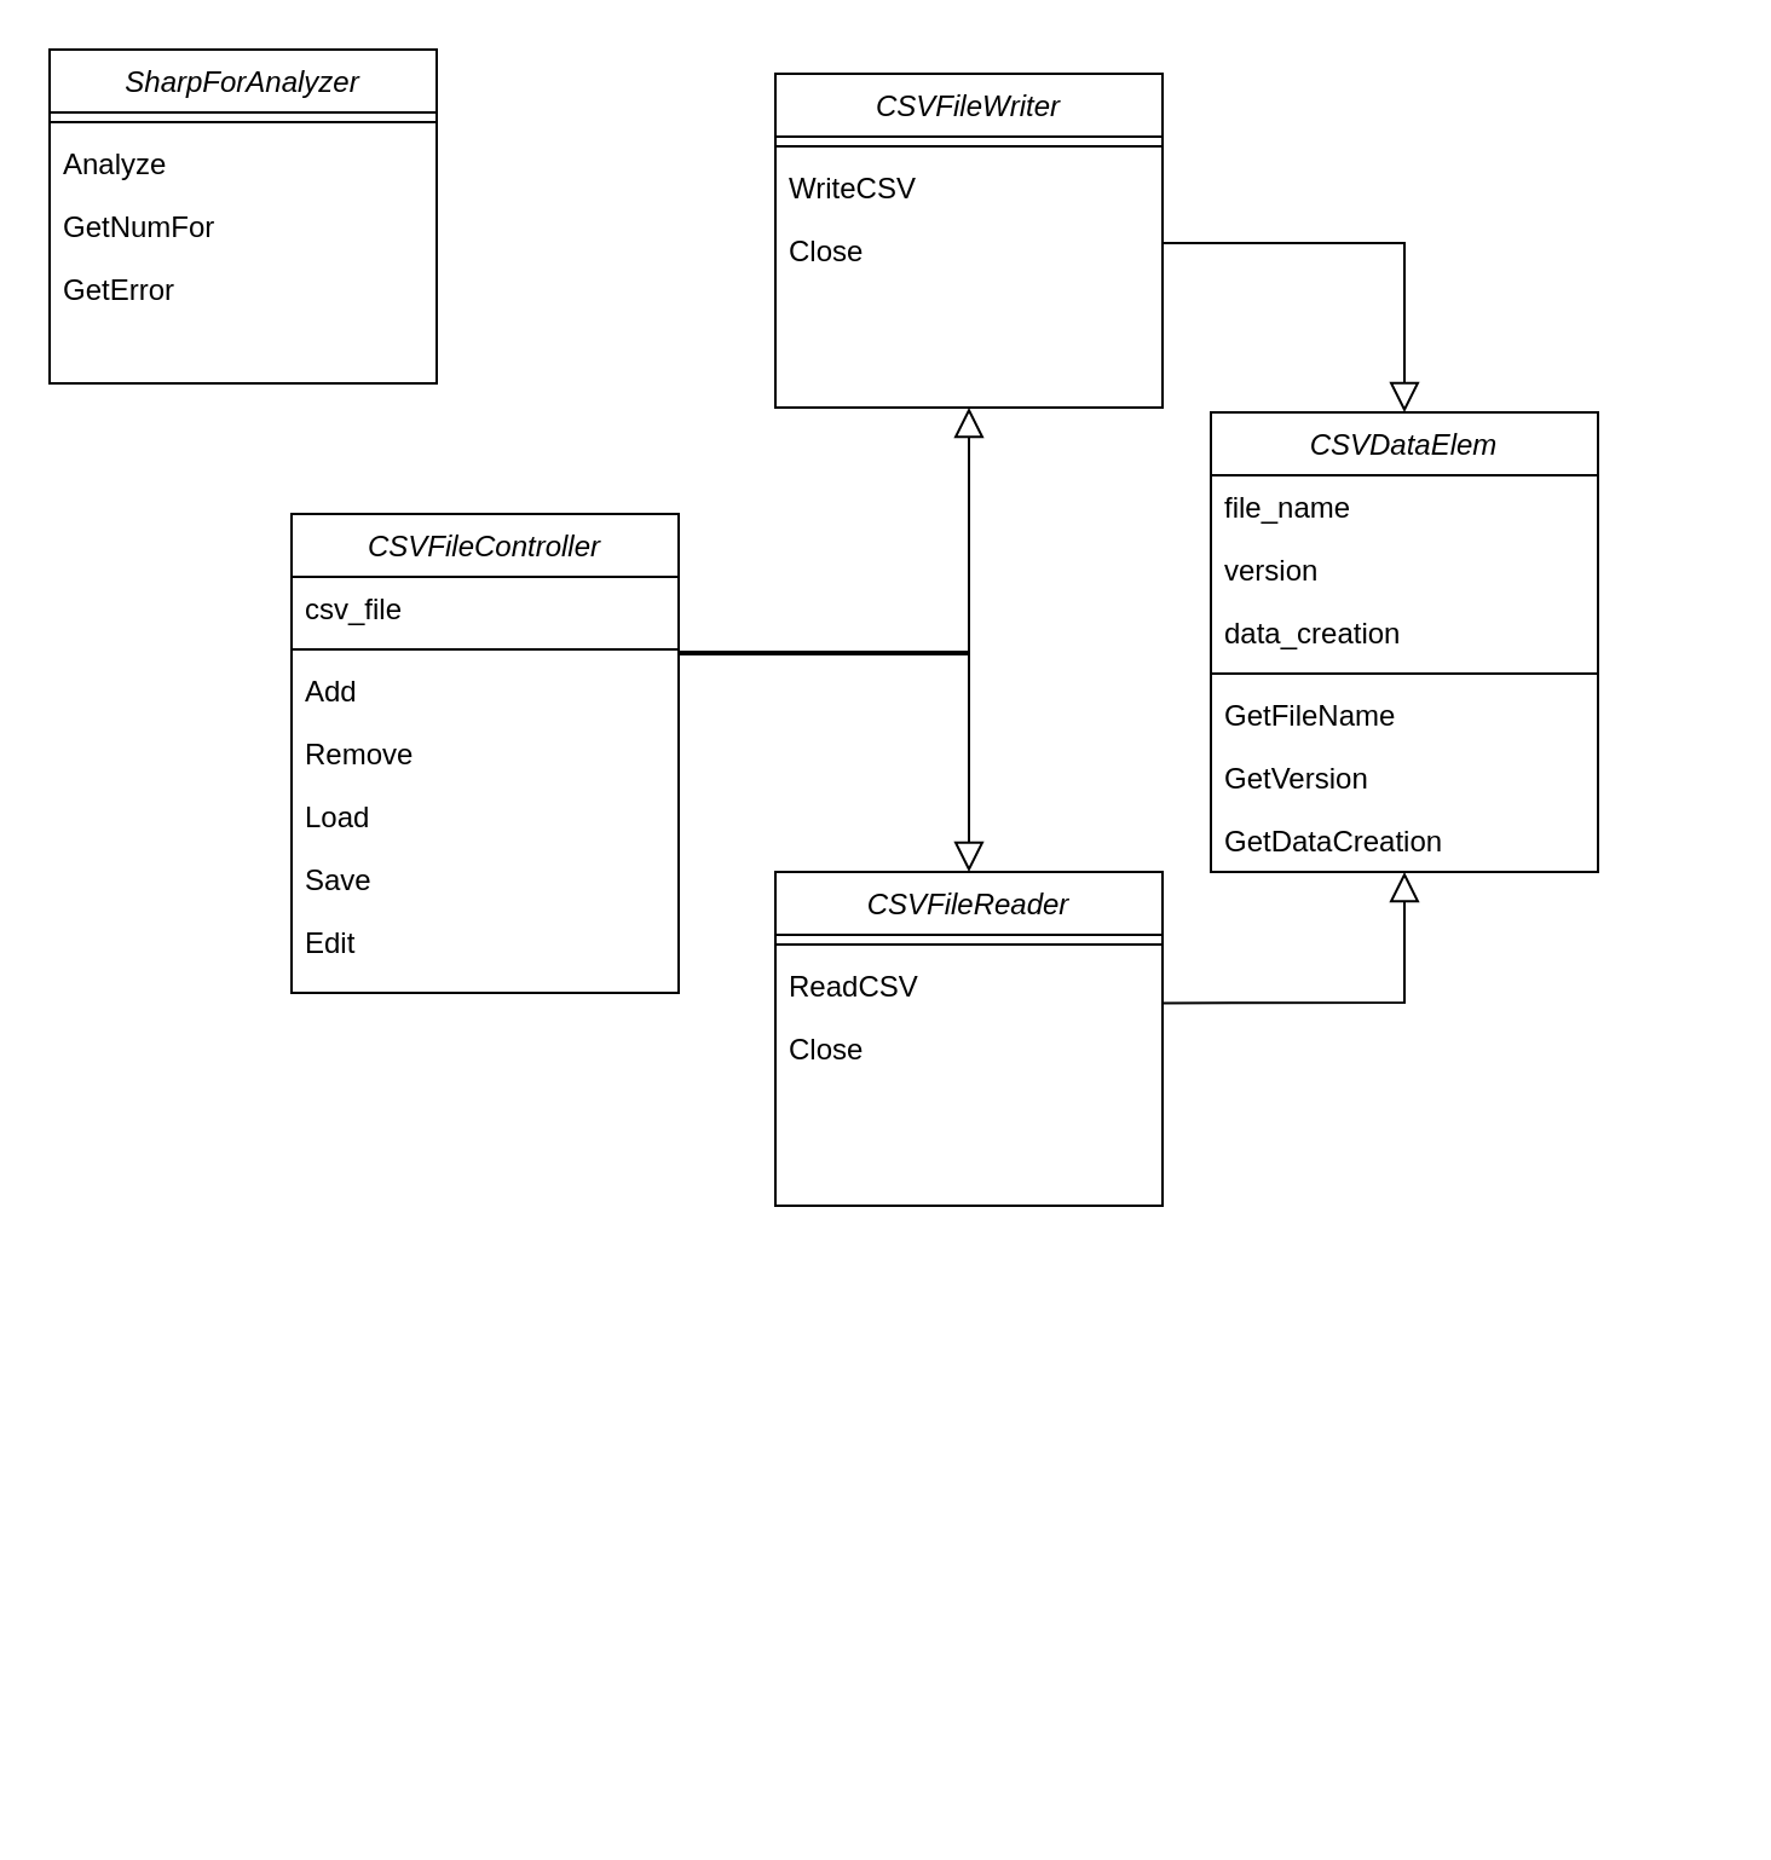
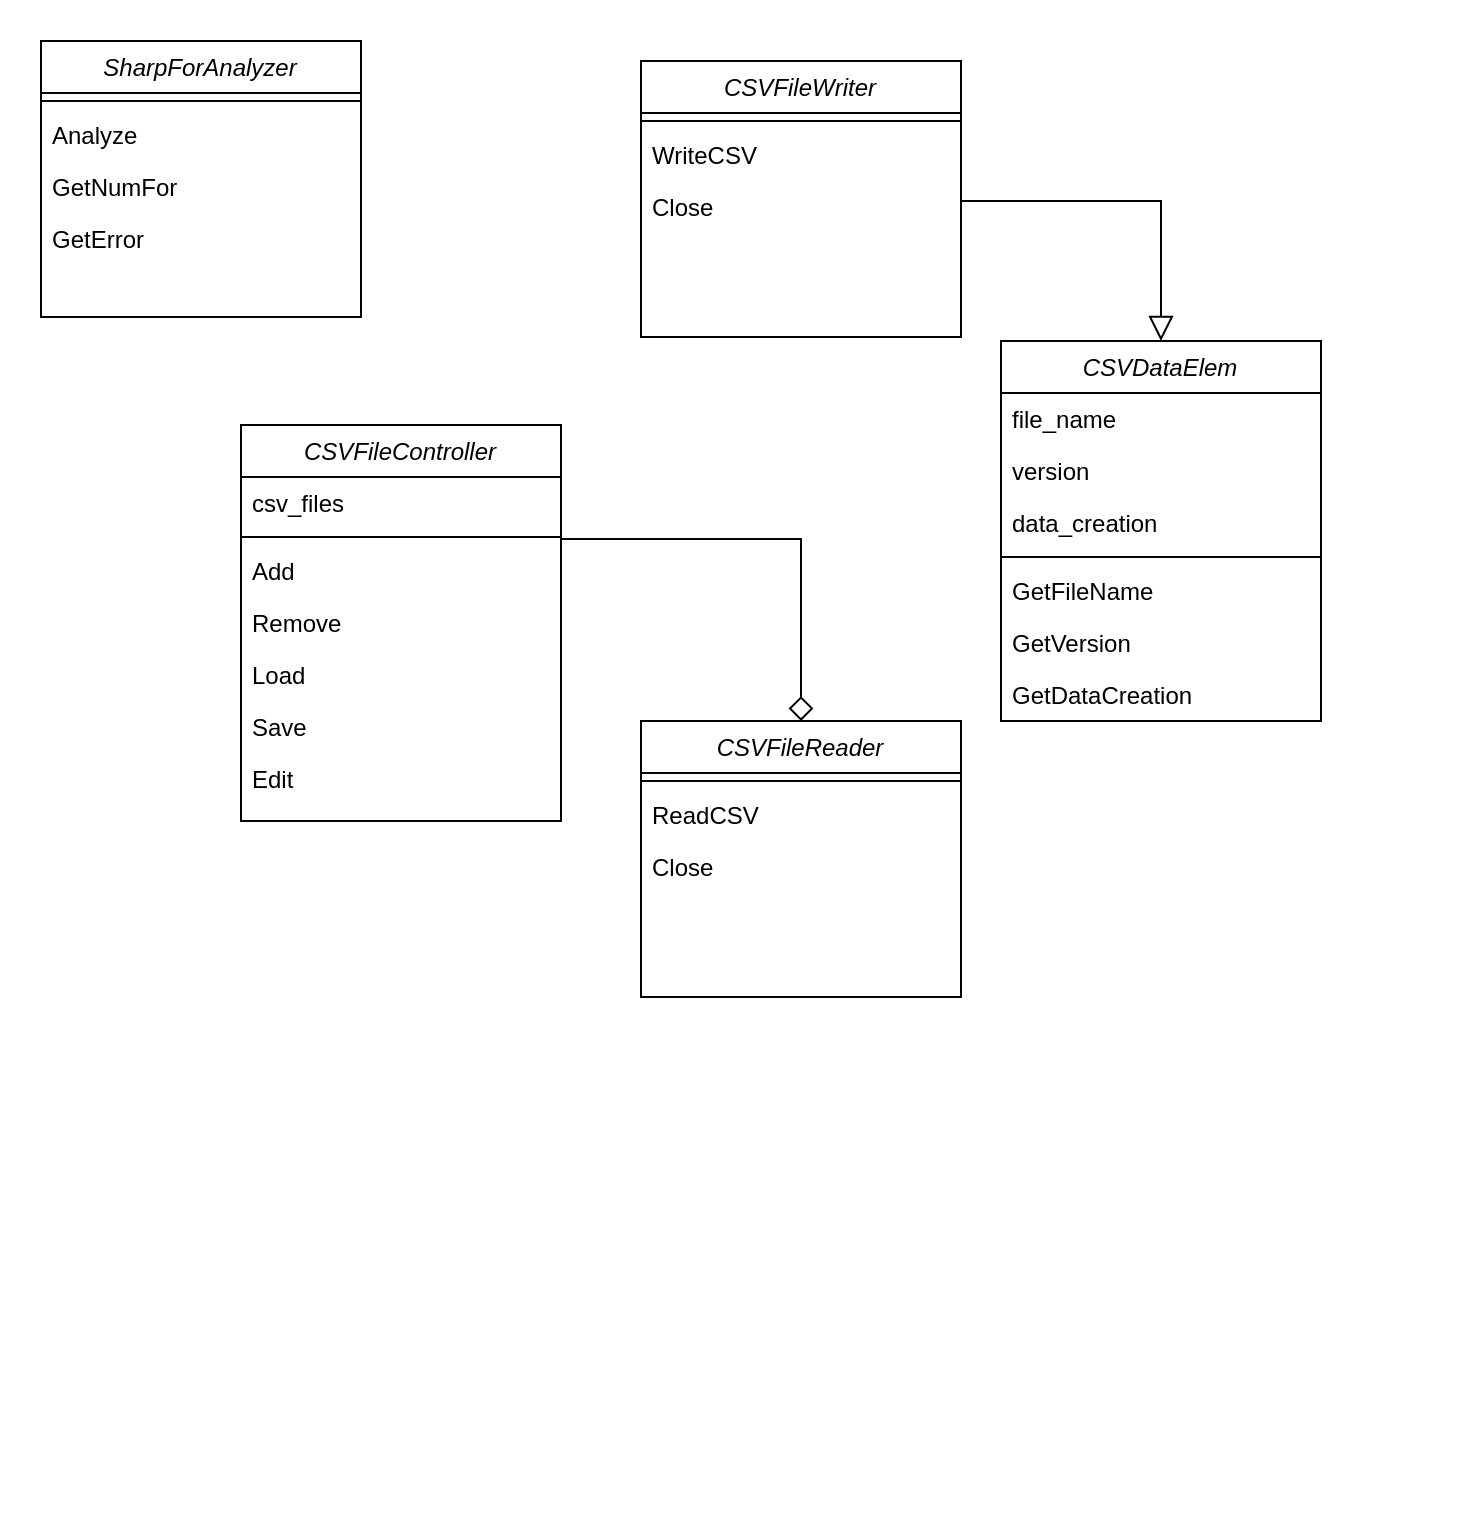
- <mxCell id="20" value="" style="endArrow=block;endSize=10;endFill=0;shadow=0;strokeWidth=1;rounded=0;edgeStyle=elbowEdgeStyle;elbow=vertical;entryX=0.5;entryY=1;entryDx=0;entryDy=0;exitX=1;exitY=0.5;exitDx=0;exitDy=0;" parent="1" source="2" target="30" edge="1"><mxGeometry width="160" relative="1" as="geometry"><mxPoint x="399" y="279" as="sourcePoint" /><mxPoint x="609" y="320" as="targetPoint" /><Array as="points"><mxPoint x="390" y="270" /><mxPoint x="660" y="281" /><mxPoint x="499" y="269" /><mxPoint x="389" y="300" /><mxPoint x="449" y="480" /><mxPoint x="439" y="460" /><mxPoint x="459" y="480" /><mxPoint x="439" y="340" /><mxPoint x="439" y="314" /><mxPoint x="429" y="314" /><mxPoint x="439" y="314" /></Array></mxGeometry></mxCell>
- <mxCell id="3" value="csv_file&#10;" style="text;align=left;verticalAlign=top;spacingLeft=4;spacingRight=4;overflow=hidden;rotatable=0;points=[[0,0.5],[1,0.5]];portConstraint=eastwest;" parent="2" vertex="1"><mxGeometry y="26" width="160" height="26" as="geometry" /></mxCell>
+ <mxCell id="3" value="csv_files&#10;" style="text;align=left;verticalAlign=top;spacingLeft=4;spacingRight=4;overflow=hidden;rotatable=0;points=[[0,0.5],[1,0.5]];portConstraint=eastwest;" parent="2" vertex="1"><mxGeometry y="26" width="160" height="26" as="geometry" /></mxCell>
- <mxCell id="19" value="" style="endArrow=block;endSize=10;endFill=0;shadow=0;strokeWidth=1;rounded=0;edgeStyle=elbowEdgeStyle;elbow=vertical;entryX=0.5;entryY=0;entryDx=0;entryDy=0;exitX=1;exitY=0.5;exitDx=0;exitDy=0;" parent="1" source="2" target="15" edge="1"><mxGeometry width="160" relative="1" as="geometry"><mxPoint x="429" y="280" as="sourcePoint" /><mxPoint x="459" y="363" as="targetPoint" /><Array as="points"><mxPoint x="359" y="269" /><mxPoint x="379" y="290" /><mxPoint x="439" y="470" /><mxPoint x="429" y="450" /><mxPoint x="449" y="470" /><mxPoint x="429" y="330" /><mxPoint x="429" y="304" /><mxPoint x="419" y="304" /><mxPoint x="429" y="304" /></Array></mxGeometry></mxCell>
+ <mxCell id="19" value="" style="endArrow=diamond;endSize=10;endFill=0;shadow=0;strokeWidth=1;rounded=0;edgeStyle=elbowEdgeStyle;elbow=vertical;entryX=0.5;entryY=0;entryDx=0;entryDy=0;exitX=1;exitY=0.5;exitDx=0;exitDy=0;" parent="1" source="2" target="15" edge="1"><mxGeometry width="160" relative="1" as="geometry"><mxPoint x="429" y="280" as="sourcePoint" /><mxPoint x="459" y="363" as="targetPoint" /><Array as="points"><mxPoint x="359" y="269" /><mxPoint x="379" y="290" /><mxPoint x="439" y="470" /><mxPoint x="429" y="450" /><mxPoint x="449" y="470" /><mxPoint x="429" y="330" /><mxPoint x="429" y="304" /><mxPoint x="419" y="304" /><mxPoint x="429" y="304" /></Array></mxGeometry></mxCell>
- <mxCell id="34" value="" style="endArrow=block;endSize=10;endFill=0;shadow=0;strokeWidth=1;rounded=0;edgeStyle=elbowEdgeStyle;elbow=vertical;exitX=1.002;exitY=0.777;exitDx=0;exitDy=0;entryX=0.5;entryY=1;entryDx=0;entryDy=0;exitPerimeter=0;" parent="1" source="17" target="21" edge="1"><mxGeometry width="160" relative="1" as="geometry"><mxPoint x="560" y="360" as="sourcePoint" /><mxPoint x="660" y="447" as="targetPoint" /><Array as="points"><mxPoint x="530" y="414" /><mxPoint x="670" y="367" /><mxPoint x="670" y="367" /><mxPoint x="710" y="387" /><mxPoint x="589" y="536" /><mxPoint x="479" y="567" /><mxPoint x="539" y="747" /><mxPoint x="529" y="727" /><mxPoint x="549" y="747" /><mxPoint x="529" y="607" /><mxPoint x="529" y="581" /><mxPoint x="519" y="581" /><mxPoint x="529" y="581" /></Array></mxGeometry></mxCell>
